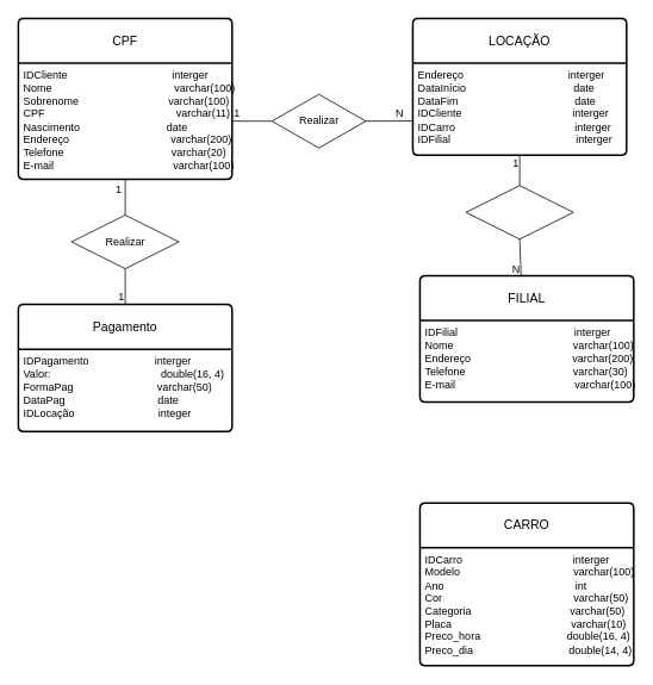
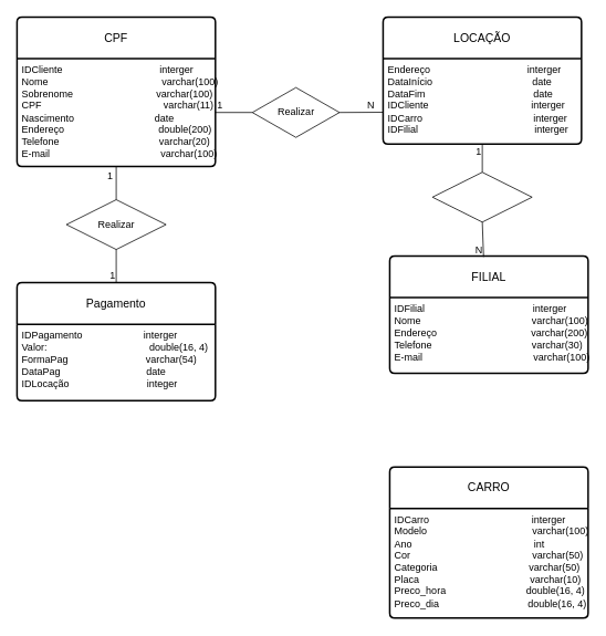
- <mxCell id="3" value="&lt;div&gt;IDCliente&amp;nbsp; &amp;nbsp; &amp;nbsp; &amp;nbsp; &amp;nbsp; &amp;nbsp; &amp;nbsp; &amp;nbsp; &amp;nbsp; &amp;nbsp; &amp;nbsp; &amp;nbsp; &amp;nbsp; &amp;nbsp; &amp;nbsp; &amp;nbsp; &amp;nbsp; &amp;nbsp;interger&lt;/div&gt;&lt;div&gt;Nome&amp;nbsp; &amp;nbsp; &amp;nbsp; &amp;nbsp; &amp;nbsp; &amp;nbsp; &amp;nbsp; &amp;nbsp; &amp;nbsp; &amp;nbsp; &amp;nbsp; &amp;nbsp; &amp;nbsp; &amp;nbsp; &amp;nbsp; &amp;nbsp; &amp;nbsp; &amp;nbsp; &amp;nbsp; &amp;nbsp; &amp;nbsp;varchar(100)&lt;/div&gt;&lt;div&gt;Sobrenome&amp;nbsp; &amp;nbsp; &amp;nbsp; &amp;nbsp; &amp;nbsp; &amp;nbsp; &amp;nbsp; &amp;nbsp; &amp;nbsp; &amp;nbsp; &amp;nbsp; &amp;nbsp; &amp;nbsp; &amp;nbsp; &amp;nbsp; varchar(100)&lt;/div&gt;&lt;div&gt;CPF&amp;nbsp; &amp;nbsp; &amp;nbsp; &amp;nbsp; &amp;nbsp; &amp;nbsp; &amp;nbsp; &amp;nbsp; &amp;nbsp; &amp;nbsp; &amp;nbsp; &amp;nbsp; &amp;nbsp; &amp;nbsp; &amp;nbsp; &amp;nbsp; &amp;nbsp; &amp;nbsp; &amp;nbsp; &amp;nbsp; &amp;nbsp; &amp;nbsp; varchar(11)&lt;/div&gt;&lt;div&gt;&lt;span style=&quot;background-color: initial;&quot;&gt;Nascimento&amp;nbsp; &amp;nbsp; &amp;nbsp; &amp;nbsp; &amp;nbsp; &amp;nbsp; &amp;nbsp; &amp;nbsp; &amp;nbsp; &amp;nbsp; &amp;nbsp; &amp;nbsp; &amp;nbsp; &amp;nbsp; &amp;nbsp;date&lt;/span&gt;&lt;/div&gt;&lt;div&gt;Endereço&amp;nbsp; &amp;nbsp; &amp;nbsp; &amp;nbsp; &amp;nbsp; &amp;nbsp; &amp;nbsp; &amp;nbsp; &amp;nbsp; &amp;nbsp; &amp;nbsp; &amp;nbsp; &amp;nbsp; &amp;nbsp; &amp;nbsp; &amp;nbsp; &amp;nbsp; varchar(200)&lt;/div&gt;&lt;div&gt;Telefone&amp;nbsp; &amp;nbsp; &amp;nbsp; &amp;nbsp; &amp;nbsp; &amp;nbsp; &amp;nbsp; &amp;nbsp; &amp;nbsp; &amp;nbsp; &amp;nbsp; &amp;nbsp; &amp;nbsp; &amp;nbsp; &amp;nbsp; &amp;nbsp; &amp;nbsp; &amp;nbsp; varchar(20)&lt;/div&gt;&lt;div&gt;E-mail&amp;nbsp; &amp;nbsp; &amp;nbsp; &amp;nbsp; &amp;nbsp; &amp;nbsp; &amp;nbsp; &amp;nbsp; &amp;nbsp; &amp;nbsp; &amp;nbsp; &amp;nbsp; &amp;nbsp; &amp;nbsp; &amp;nbsp; &amp;nbsp; &amp;nbsp; &amp;nbsp; &amp;nbsp; &amp;nbsp; varchar(100)&lt;/div&gt;" style="align=left;strokeColor=none;fillColor=none;spacingLeft=4;fontSize=12;verticalAlign=top;resizable=0;rotatable=0;part=1;html=1;rounded=1;" parent="2" vertex="1"><mxGeometry y="50" width="239" height="130" as="geometry" /></mxCell>
+ <mxCell id="3" value="&lt;div&gt;IDCliente&amp;nbsp; &amp;nbsp; &amp;nbsp; &amp;nbsp; &amp;nbsp; &amp;nbsp; &amp;nbsp; &amp;nbsp; &amp;nbsp; &amp;nbsp; &amp;nbsp; &amp;nbsp; &amp;nbsp; &amp;nbsp; &amp;nbsp; &amp;nbsp; &amp;nbsp; &amp;nbsp;interger&lt;/div&gt;&lt;div&gt;Nome&amp;nbsp; &amp;nbsp; &amp;nbsp; &amp;nbsp; &amp;nbsp; &amp;nbsp; &amp;nbsp; &amp;nbsp; &amp;nbsp; &amp;nbsp; &amp;nbsp; &amp;nbsp; &amp;nbsp; &amp;nbsp; &amp;nbsp; &amp;nbsp; &amp;nbsp; &amp;nbsp; &amp;nbsp; &amp;nbsp; &amp;nbsp;varchar(100)&lt;/div&gt;&lt;div&gt;Sobrenome&amp;nbsp; &amp;nbsp; &amp;nbsp; &amp;nbsp; &amp;nbsp; &amp;nbsp; &amp;nbsp; &amp;nbsp; &amp;nbsp; &amp;nbsp; &amp;nbsp; &amp;nbsp; &amp;nbsp; &amp;nbsp; &amp;nbsp; varchar(100)&lt;/div&gt;&lt;div&gt;CPF&amp;nbsp; &amp;nbsp; &amp;nbsp; &amp;nbsp; &amp;nbsp; &amp;nbsp; &amp;nbsp; &amp;nbsp; &amp;nbsp; &amp;nbsp; &amp;nbsp; &amp;nbsp; &amp;nbsp; &amp;nbsp; &amp;nbsp; &amp;nbsp; &amp;nbsp; &amp;nbsp; &amp;nbsp; &amp;nbsp; &amp;nbsp; &amp;nbsp; varchar(11)&lt;/div&gt;&lt;div&gt;&lt;span style=&quot;background-color: initial;&quot;&gt;Nascimento&amp;nbsp; &amp;nbsp; &amp;nbsp; &amp;nbsp; &amp;nbsp; &amp;nbsp; &amp;nbsp; &amp;nbsp; &amp;nbsp; &amp;nbsp; &amp;nbsp; &amp;nbsp; &amp;nbsp; &amp;nbsp; &amp;nbsp;date&lt;/span&gt;&lt;/div&gt;&lt;div&gt;Endereço&amp;nbsp; &amp;nbsp; &amp;nbsp; &amp;nbsp; &amp;nbsp; &amp;nbsp; &amp;nbsp; &amp;nbsp; &amp;nbsp; &amp;nbsp; &amp;nbsp; &amp;nbsp; &amp;nbsp; &amp;nbsp; &amp;nbsp; &amp;nbsp; &amp;nbsp; double(200)&lt;/div&gt;&lt;div&gt;Telefone&amp;nbsp; &amp;nbsp; &amp;nbsp; &amp;nbsp; &amp;nbsp; &amp;nbsp; &amp;nbsp; &amp;nbsp; &amp;nbsp; &amp;nbsp; &amp;nbsp; &amp;nbsp; &amp;nbsp; &amp;nbsp; &amp;nbsp; &amp;nbsp; &amp;nbsp; &amp;nbsp; varchar(20)&lt;/div&gt;&lt;div&gt;E-mail&amp;nbsp; &amp;nbsp; &amp;nbsp; &amp;nbsp; &amp;nbsp; &amp;nbsp; &amp;nbsp; &amp;nbsp; &amp;nbsp; &amp;nbsp; &amp;nbsp; &amp;nbsp; &amp;nbsp; &amp;nbsp; &amp;nbsp; &amp;nbsp; &amp;nbsp; &amp;nbsp; &amp;nbsp; &amp;nbsp; varchar(100)&lt;/div&gt;" style="align=left;strokeColor=none;fillColor=none;spacingLeft=4;fontSize=12;verticalAlign=top;resizable=0;rotatable=0;part=1;html=1;rounded=1;" parent="2" vertex="1"><mxGeometry y="50" width="239" height="130" as="geometry" /></mxCell>
- <mxCell id="9" value="&lt;div&gt;IDPagamento&amp;nbsp; &amp;nbsp; &amp;nbsp; &amp;nbsp; &amp;nbsp; &amp;nbsp; &amp;nbsp; &amp;nbsp; &amp;nbsp; &amp;nbsp; &amp;nbsp; interger&lt;/div&gt;&lt;div&gt;Valor:&amp;nbsp; &amp;nbsp; &amp;nbsp; &amp;nbsp; &amp;nbsp; &amp;nbsp; &amp;nbsp; &amp;nbsp; &amp;nbsp; &amp;nbsp; &amp;nbsp; &amp;nbsp; &amp;nbsp; &amp;nbsp; &amp;nbsp; &amp;nbsp; &amp;nbsp; &amp;nbsp; &amp;nbsp;double(16, 4)&lt;/div&gt;&lt;div&gt;FormaPag&amp;nbsp; &amp;nbsp; &amp;nbsp; &amp;nbsp; &amp;nbsp; &amp;nbsp; &amp;nbsp; &amp;nbsp; &amp;nbsp; &amp;nbsp; &amp;nbsp; &amp;nbsp; &amp;nbsp; &amp;nbsp; varchar(50)&lt;/div&gt;&lt;div&gt;DataPag&amp;nbsp; &amp;nbsp; &amp;nbsp; &amp;nbsp; &amp;nbsp; &amp;nbsp; &amp;nbsp; &amp;nbsp; &amp;nbsp; &amp;nbsp; &amp;nbsp; &amp;nbsp; &amp;nbsp; &amp;nbsp; &amp;nbsp; &amp;nbsp;date&lt;/div&gt;&lt;div&gt;IDLocação&amp;nbsp; &amp;nbsp; &amp;nbsp; &amp;nbsp; &amp;nbsp; &amp;nbsp; &amp;nbsp; &amp;nbsp; &amp;nbsp; &amp;nbsp; &amp;nbsp; &amp;nbsp; &amp;nbsp; &amp;nbsp; integer&lt;/div&gt;" style="align=left;strokeColor=none;fillColor=none;spacingLeft=4;fontSize=12;verticalAlign=top;resizable=0;rotatable=0;part=1;html=1;rounded=1;" parent="8" vertex="1"><mxGeometry y="50" width="239" height="92" as="geometry" /></mxCell>
+ <mxCell id="9" value="&lt;div&gt;IDPagamento&amp;nbsp; &amp;nbsp; &amp;nbsp; &amp;nbsp; &amp;nbsp; &amp;nbsp; &amp;nbsp; &amp;nbsp; &amp;nbsp; &amp;nbsp; &amp;nbsp; interger&lt;/div&gt;&lt;div&gt;Valor:&amp;nbsp; &amp;nbsp; &amp;nbsp; &amp;nbsp; &amp;nbsp; &amp;nbsp; &amp;nbsp; &amp;nbsp; &amp;nbsp; &amp;nbsp; &amp;nbsp; &amp;nbsp; &amp;nbsp; &amp;nbsp; &amp;nbsp; &amp;nbsp; &amp;nbsp; &amp;nbsp; &amp;nbsp;double(16, 4)&lt;/div&gt;&lt;div&gt;FormaPag&amp;nbsp; &amp;nbsp; &amp;nbsp; &amp;nbsp; &amp;nbsp; &amp;nbsp; &amp;nbsp; &amp;nbsp; &amp;nbsp; &amp;nbsp; &amp;nbsp; &amp;nbsp; &amp;nbsp; &amp;nbsp; varchar(54)&lt;/div&gt;&lt;div&gt;DataPag&amp;nbsp; &amp;nbsp; &amp;nbsp; &amp;nbsp; &amp;nbsp; &amp;nbsp; &amp;nbsp; &amp;nbsp; &amp;nbsp; &amp;nbsp; &amp;nbsp; &amp;nbsp; &amp;nbsp; &amp;nbsp; &amp;nbsp; &amp;nbsp;date&lt;/div&gt;&lt;div&gt;IDLocação&amp;nbsp; &amp;nbsp; &amp;nbsp; &amp;nbsp; &amp;nbsp; &amp;nbsp; &amp;nbsp; &amp;nbsp; &amp;nbsp; &amp;nbsp; &amp;nbsp; &amp;nbsp; &amp;nbsp; &amp;nbsp; integer&lt;/div&gt;" style="align=left;strokeColor=none;fillColor=none;spacingLeft=4;fontSize=12;verticalAlign=top;resizable=0;rotatable=0;part=1;html=1;rounded=1;" parent="8" vertex="1"><mxGeometry y="50" width="239" height="92" as="geometry" /></mxCell>
- <mxCell id="26" value="&lt;div&gt;IDCarro&amp;nbsp; &amp;nbsp; &amp;nbsp; &amp;nbsp; &amp;nbsp; &amp;nbsp; &amp;nbsp; &amp;nbsp; &amp;nbsp; &amp;nbsp; &amp;nbsp; &amp;nbsp; &amp;nbsp; &amp;nbsp; &amp;nbsp; &amp;nbsp; &amp;nbsp; &amp;nbsp; &amp;nbsp;interger&lt;/div&gt;&lt;div&gt;Modelo&amp;nbsp; &amp;nbsp; &amp;nbsp; &amp;nbsp; &amp;nbsp; &amp;nbsp; &amp;nbsp; &amp;nbsp; &amp;nbsp; &amp;nbsp; &amp;nbsp; &amp;nbsp; &amp;nbsp; &amp;nbsp; &amp;nbsp; &amp;nbsp; &amp;nbsp; &amp;nbsp; &amp;nbsp; varchar(100)&lt;/div&gt;&lt;div&gt;Ano&amp;nbsp; &amp;nbsp; &amp;nbsp; &amp;nbsp; &amp;nbsp; &amp;nbsp; &amp;nbsp; &amp;nbsp; &amp;nbsp; &amp;nbsp; &amp;nbsp; &amp;nbsp; &amp;nbsp; &amp;nbsp; &amp;nbsp; &amp;nbsp; &amp;nbsp; &amp;nbsp; &amp;nbsp; &amp;nbsp; &amp;nbsp; &amp;nbsp; int&lt;/div&gt;&lt;div&gt;Cor&amp;nbsp; &amp;nbsp; &amp;nbsp; &amp;nbsp; &amp;nbsp; &amp;nbsp; &amp;nbsp; &amp;nbsp; &amp;nbsp; &amp;nbsp; &amp;nbsp; &amp;nbsp; &amp;nbsp; &amp;nbsp; &amp;nbsp; &amp;nbsp; &amp;nbsp; &amp;nbsp; &amp;nbsp; &amp;nbsp; &amp;nbsp; &amp;nbsp; varchar(50)&lt;/div&gt;&lt;div&gt;Categoria&amp;nbsp; &amp;nbsp; &amp;nbsp; &amp;nbsp; &amp;nbsp; &amp;nbsp; &amp;nbsp; &amp;nbsp; &amp;nbsp; &amp;nbsp; &amp;nbsp; &amp;nbsp; &amp;nbsp; &amp;nbsp; &amp;nbsp; &amp;nbsp; &amp;nbsp;varchar(50)&lt;/div&gt;&lt;div&gt;Placa&amp;nbsp; &amp;nbsp; &amp;nbsp; &amp;nbsp; &amp;nbsp; &amp;nbsp; &amp;nbsp; &amp;nbsp; &amp;nbsp; &amp;nbsp; &amp;nbsp; &amp;nbsp; &amp;nbsp; &amp;nbsp; &amp;nbsp; &amp;nbsp; &amp;nbsp; &amp;nbsp; &amp;nbsp; &amp;nbsp; varchar(10)&lt;/div&gt;&lt;div&gt;Preco_hora&amp;nbsp; &amp;nbsp; &amp;nbsp; &amp;nbsp; &amp;nbsp; &amp;nbsp; &amp;nbsp; &amp;nbsp; &amp;nbsp; &amp;nbsp; &amp;nbsp; &amp;nbsp; &amp;nbsp; &amp;nbsp; &amp;nbsp;double(16, 4)&lt;/div&gt;&lt;div&gt;Preco_dia&amp;nbsp; &amp;nbsp; &amp;nbsp; &amp;nbsp; &amp;nbsp; &amp;nbsp; &amp;nbsp; &amp;nbsp; &amp;nbsp; &amp;nbsp; &amp;nbsp; &amp;nbsp; &amp;nbsp; &amp;nbsp; &amp;nbsp; &amp;nbsp; double(14, 4)&lt;/div&gt;" style="align=left;strokeColor=none;fillColor=none;spacingLeft=4;fontSize=12;verticalAlign=top;resizable=0;rotatable=0;part=1;html=1;rounded=1;" parent="25" vertex="1"><mxGeometry y="50" width="239" height="132" as="geometry" /></mxCell>
+ <mxCell id="26" value="&lt;div&gt;IDCarro&amp;nbsp; &amp;nbsp; &amp;nbsp; &amp;nbsp; &amp;nbsp; &amp;nbsp; &amp;nbsp; &amp;nbsp; &amp;nbsp; &amp;nbsp; &amp;nbsp; &amp;nbsp; &amp;nbsp; &amp;nbsp; &amp;nbsp; &amp;nbsp; &amp;nbsp; &amp;nbsp; &amp;nbsp;interger&lt;/div&gt;&lt;div&gt;Modelo&amp;nbsp; &amp;nbsp; &amp;nbsp; &amp;nbsp; &amp;nbsp; &amp;nbsp; &amp;nbsp; &amp;nbsp; &amp;nbsp; &amp;nbsp; &amp;nbsp; &amp;nbsp; &amp;nbsp; &amp;nbsp; &amp;nbsp; &amp;nbsp; &amp;nbsp; &amp;nbsp; &amp;nbsp; varchar(100)&lt;/div&gt;&lt;div&gt;Ano&amp;nbsp; &amp;nbsp; &amp;nbsp; &amp;nbsp; &amp;nbsp; &amp;nbsp; &amp;nbsp; &amp;nbsp; &amp;nbsp; &amp;nbsp; &amp;nbsp; &amp;nbsp; &amp;nbsp; &amp;nbsp; &amp;nbsp; &amp;nbsp; &amp;nbsp; &amp;nbsp; &amp;nbsp; &amp;nbsp; &amp;nbsp; &amp;nbsp; int&lt;/div&gt;&lt;div&gt;Cor&amp;nbsp; &amp;nbsp; &amp;nbsp; &amp;nbsp; &amp;nbsp; &amp;nbsp; &amp;nbsp; &amp;nbsp; &amp;nbsp; &amp;nbsp; &amp;nbsp; &amp;nbsp; &amp;nbsp; &amp;nbsp; &amp;nbsp; &amp;nbsp; &amp;nbsp; &amp;nbsp; &amp;nbsp; &amp;nbsp; &amp;nbsp; &amp;nbsp; varchar(50)&lt;/div&gt;&lt;div&gt;Categoria&amp;nbsp; &amp;nbsp; &amp;nbsp; &amp;nbsp; &amp;nbsp; &amp;nbsp; &amp;nbsp; &amp;nbsp; &amp;nbsp; &amp;nbsp; &amp;nbsp; &amp;nbsp; &amp;nbsp; &amp;nbsp; &amp;nbsp; &amp;nbsp; &amp;nbsp;varchar(50)&lt;/div&gt;&lt;div&gt;Placa&amp;nbsp; &amp;nbsp; &amp;nbsp; &amp;nbsp; &amp;nbsp; &amp;nbsp; &amp;nbsp; &amp;nbsp; &amp;nbsp; &amp;nbsp; &amp;nbsp; &amp;nbsp; &amp;nbsp; &amp;nbsp; &amp;nbsp; &amp;nbsp; &amp;nbsp; &amp;nbsp; &amp;nbsp; &amp;nbsp; varchar(10)&lt;/div&gt;&lt;div&gt;Preco_hora&amp;nbsp; &amp;nbsp; &amp;nbsp; &amp;nbsp; &amp;nbsp; &amp;nbsp; &amp;nbsp; &amp;nbsp; &amp;nbsp; &amp;nbsp; &amp;nbsp; &amp;nbsp; &amp;nbsp; &amp;nbsp; &amp;nbsp;double(16, 4)&lt;/div&gt;&lt;div&gt;Preco_dia&amp;nbsp; &amp;nbsp; &amp;nbsp; &amp;nbsp; &amp;nbsp; &amp;nbsp; &amp;nbsp; &amp;nbsp; &amp;nbsp; &amp;nbsp; &amp;nbsp; &amp;nbsp; &amp;nbsp; &amp;nbsp; &amp;nbsp; &amp;nbsp; double(16, 4)&lt;/div&gt;" style="align=left;strokeColor=none;fillColor=none;spacingLeft=4;fontSize=12;verticalAlign=top;resizable=0;rotatable=0;part=1;html=1;rounded=1;" parent="25" vertex="1"><mxGeometry y="50" width="239" height="132" as="geometry" /></mxCell>
